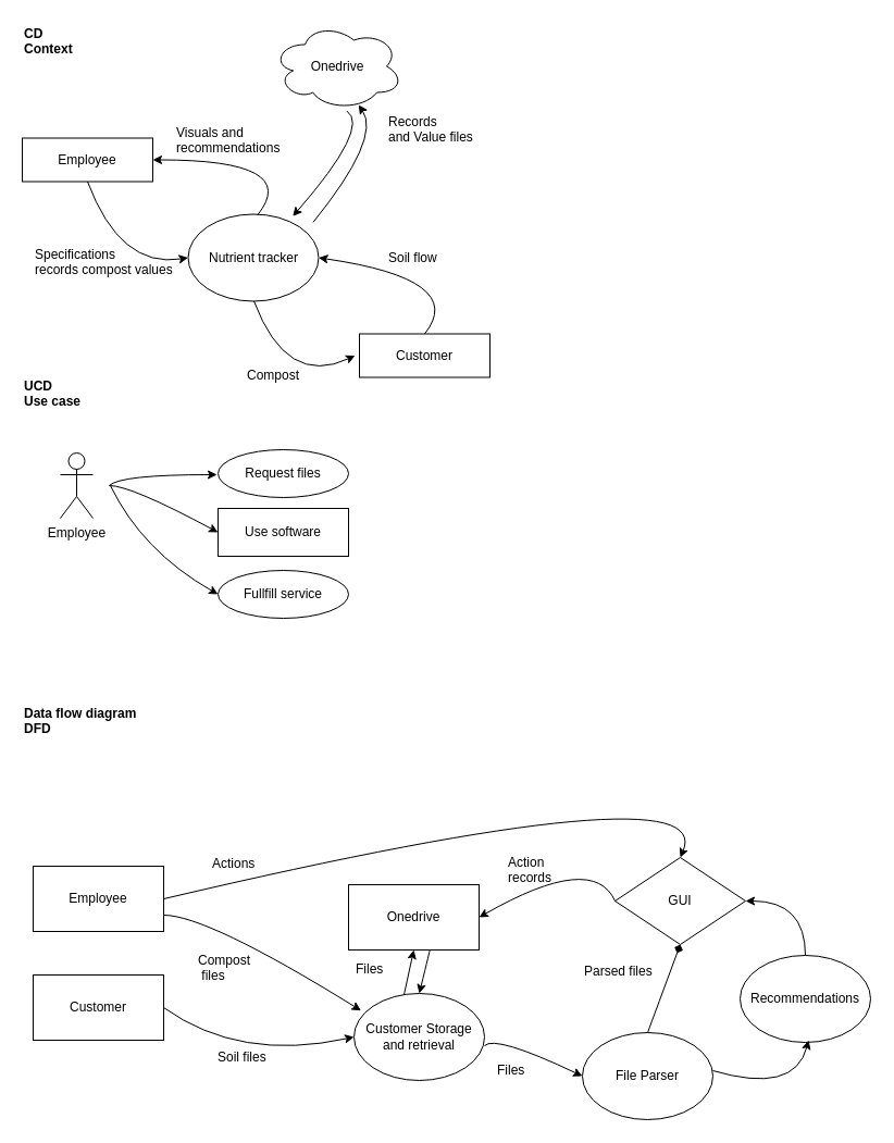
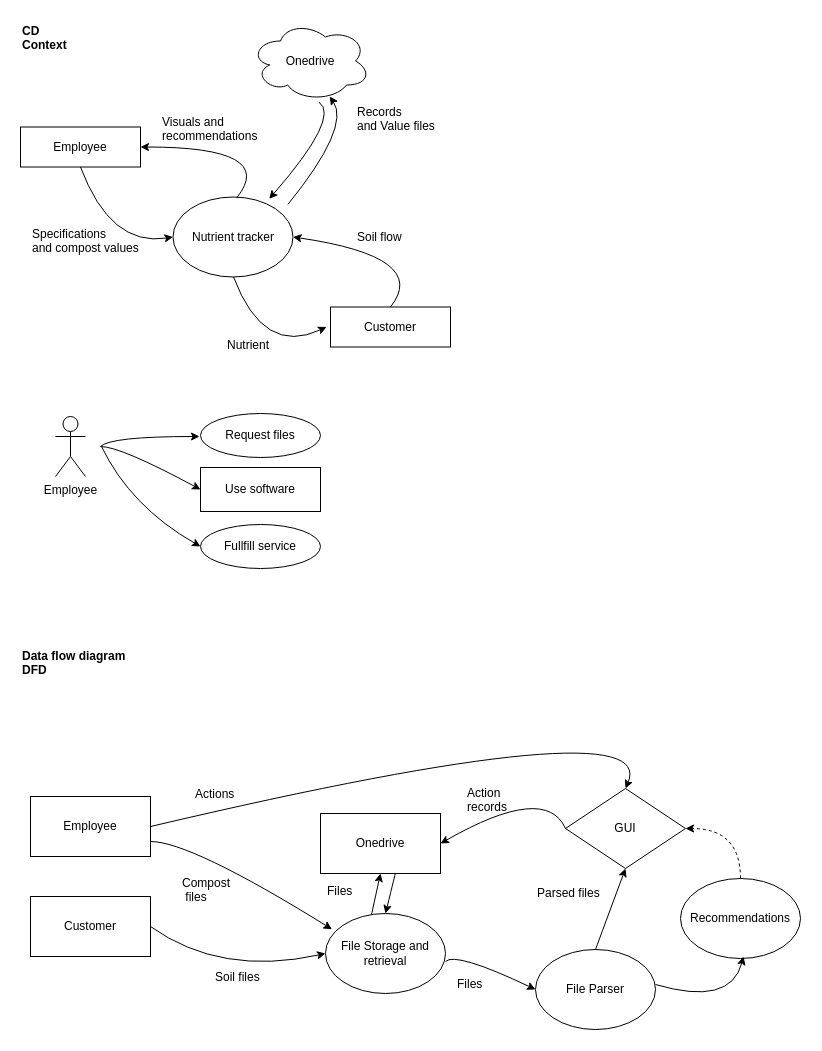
- <mxCell id="12" value="Specifications&lt;br&gt;records compost values&lt;br&gt;&lt;br&gt;" style="text;html=1;resizable=0;points=[];autosize=1;align=left;verticalAlign=top;spacingTop=-4;" parent="1" vertex="1"><mxGeometry x="30" y="223.5" width="120" height="40" as="geometry" /></mxCell>
+ <mxCell id="12" value="Specifications&lt;br&gt;and compost values&lt;br&gt;&lt;br&gt;" style="text;html=1;resizable=0;points=[];autosize=1;align=left;verticalAlign=top;spacingTop=-4;" parent="1" vertex="1"><mxGeometry x="30" y="223.5" width="120" height="40" as="geometry" /></mxCell>
- <mxCell id="10" value="Compost&amp;nbsp;" style="text;html=1;resizable=0;points=[];autosize=1;align=left;verticalAlign=top;spacingTop=-4;" parent="1" vertex="1"><mxGeometry x="225" y="334.5" width="70" height="20" as="geometry" /></mxCell>
+ <mxCell id="10" value="Nutrient&amp;nbsp;" style="text;html=1;resizable=0;points=[];autosize=1;align=left;verticalAlign=top;spacingTop=-4;" parent="1" vertex="1"><mxGeometry x="225" y="334.5" width="70" height="20" as="geometry" /></mxCell>
- <mxCell id="17" value="UCD&lt;br&gt;Use case&lt;br&gt;" style="text;html=1;resizable=0;points=[];autosize=1;align=left;verticalAlign=top;spacingTop=-4;fontStyle=1" parent="1" vertex="1"><mxGeometry x="20" y="344.5" width="70" height="30" as="geometry" /></mxCell>
- <mxCell id="49" value="" style="curved=1;endArrow=classic;html=1;entryX=1;entryY=0.5;entryDx=0;entryDy=0;exitX=0.5;exitY=0;exitDx=0;exitDy=0;" edge="1" parent="1" source="47" target="37"><mxGeometry width="50" height="50" relative="1" as="geometry"><mxPoint x="665" y="994" as="sourcePoint" /><mxPoint x="753" y="966" as="targetPoint" /><Array as="points"><mxPoint x="740" y="828" /></Array></mxGeometry></mxCell>
+ <mxCell id="49" value="" style="curved=1;endArrow=classic;html=1;entryX=1;entryY=0.5;entryDx=0;entryDy=0;exitX=0.5;exitY=0;exitDx=0;exitDy=0;dashed=1;" edge="1" parent="1" source="47" target="37"><mxGeometry width="50" height="50" relative="1" as="geometry"><mxPoint x="665" y="994" as="sourcePoint" /><mxPoint x="753" y="966" as="targetPoint" /><Array as="points"><mxPoint x="740" y="828" /></Array></mxGeometry></mxCell>
- <mxCell id="38" value="" style="curved=1;endArrow=diamond;html=1;entryX=0.5;entryY=1;entryDx=0;entryDy=0;exitX=0.5;exitY=0;exitDx=0;exitDy=0;" parent="1" source="36" target="37" edge="1"><mxGeometry width="50" height="50" relative="1" as="geometry"><mxPoint x="455" y="971" as="sourcePoint" /><mxPoint x="525" y="953" as="targetPoint" /><Array as="points" /></mxGeometry></mxCell>
+ <mxCell id="38" value="" style="curved=1;endArrow=classic;html=1;entryX=0.5;entryY=1;entryDx=0;entryDy=0;exitX=0.5;exitY=0;exitDx=0;exitDy=0;" parent="1" source="36" target="37" edge="1"><mxGeometry width="50" height="50" relative="1" as="geometry"><mxPoint x="455" y="971" as="sourcePoint" /><mxPoint x="525" y="953" as="targetPoint" /><Array as="points" /></mxGeometry></mxCell>
- <mxCell id="26" value="Customer Storage and retrieval" style="ellipse;whiteSpace=wrap;html=1;" parent="1" vertex="1"><mxGeometry x="325" y="913" width="120" height="80" as="geometry" /></mxCell>
+ <mxCell id="26" value="File Storage and retrieval" style="ellipse;whiteSpace=wrap;html=1;" parent="1" vertex="1"><mxGeometry x="325" y="913" width="120" height="80" as="geometry" /></mxCell>
- <mxCell id="50" value="Soil files" style="text;html=1;resizable=0;points=[];autosize=1;align=left;verticalAlign=top;spacingTop=-4;" vertex="1" parent="1"><mxGeometry x="197.5" y="962" width="60" height="20" as="geometry" /></mxCell>
+ <mxCell id="50" value="Soil files" style="text;html=1;resizable=0;points=[];autosize=1;align=left;verticalAlign=top;spacingTop=-4;" vertex="1" parent="1"><mxGeometry x="212.5" y="967" width="60" height="20" as="geometry" /></mxCell>
